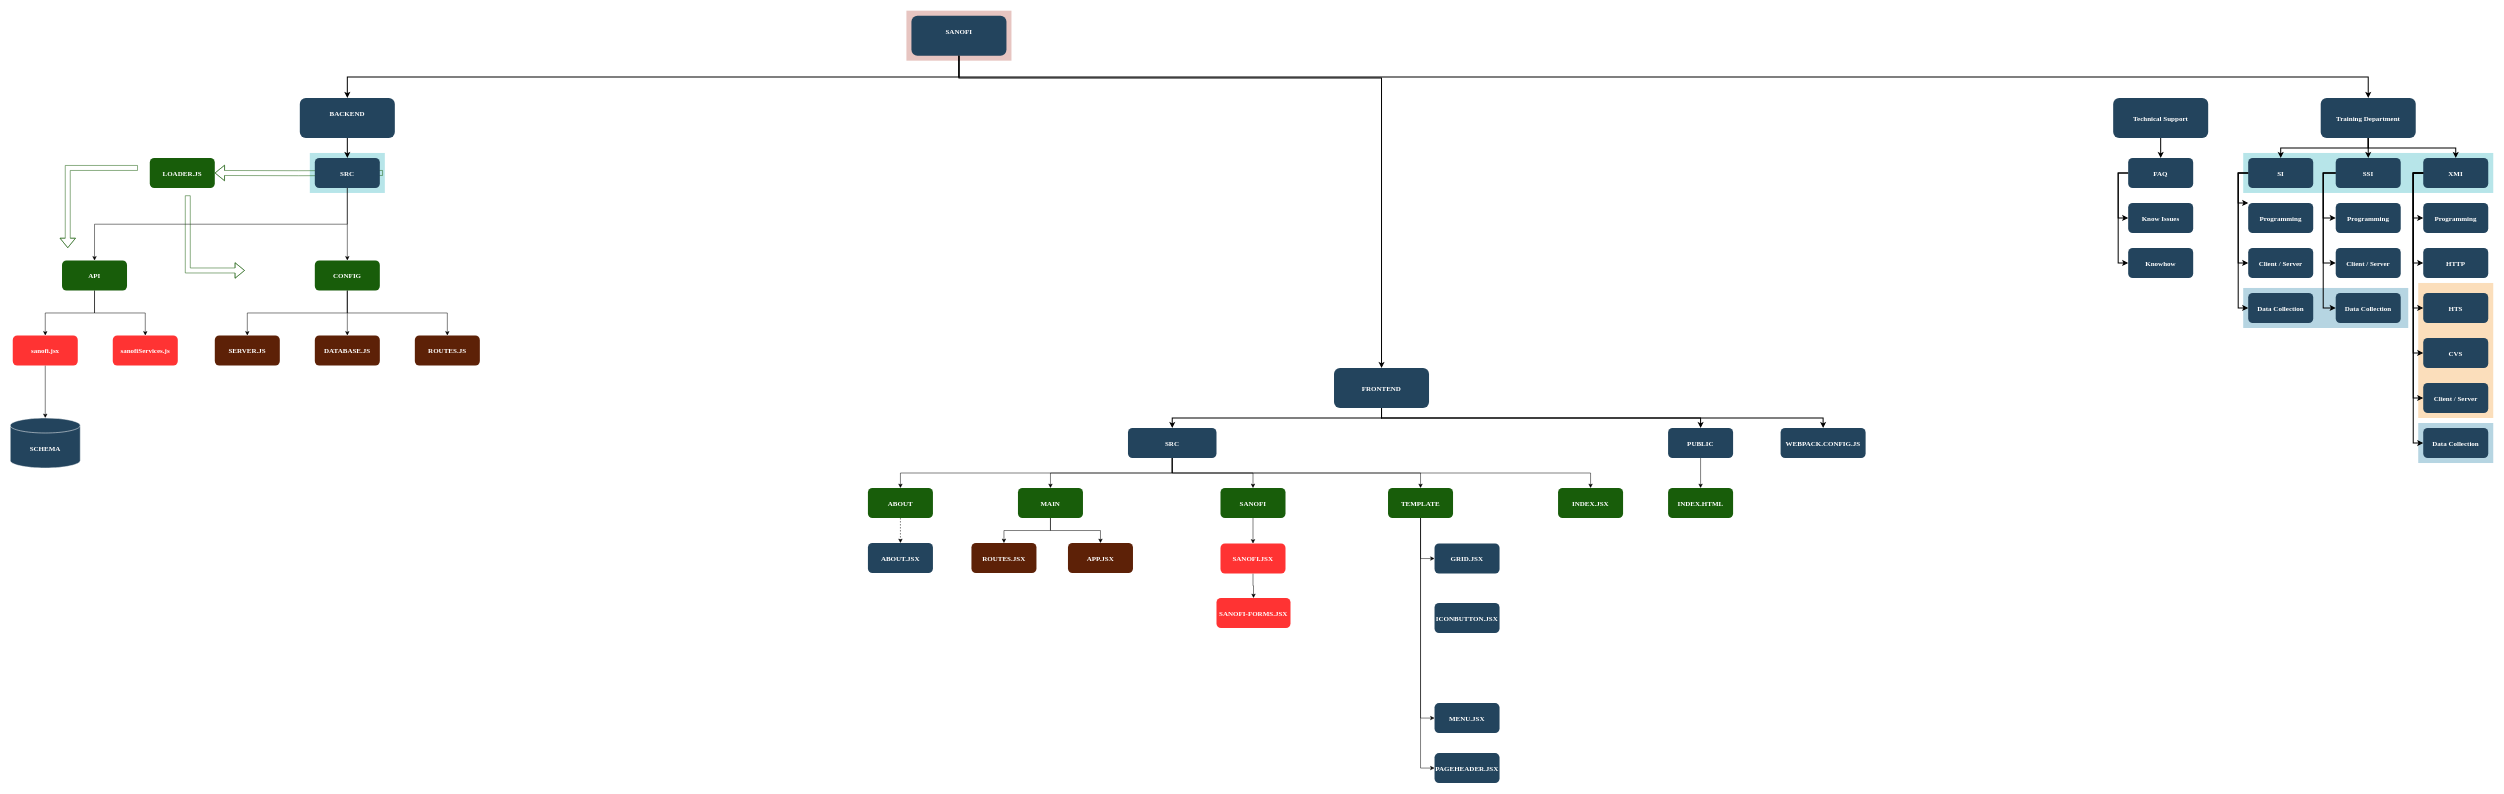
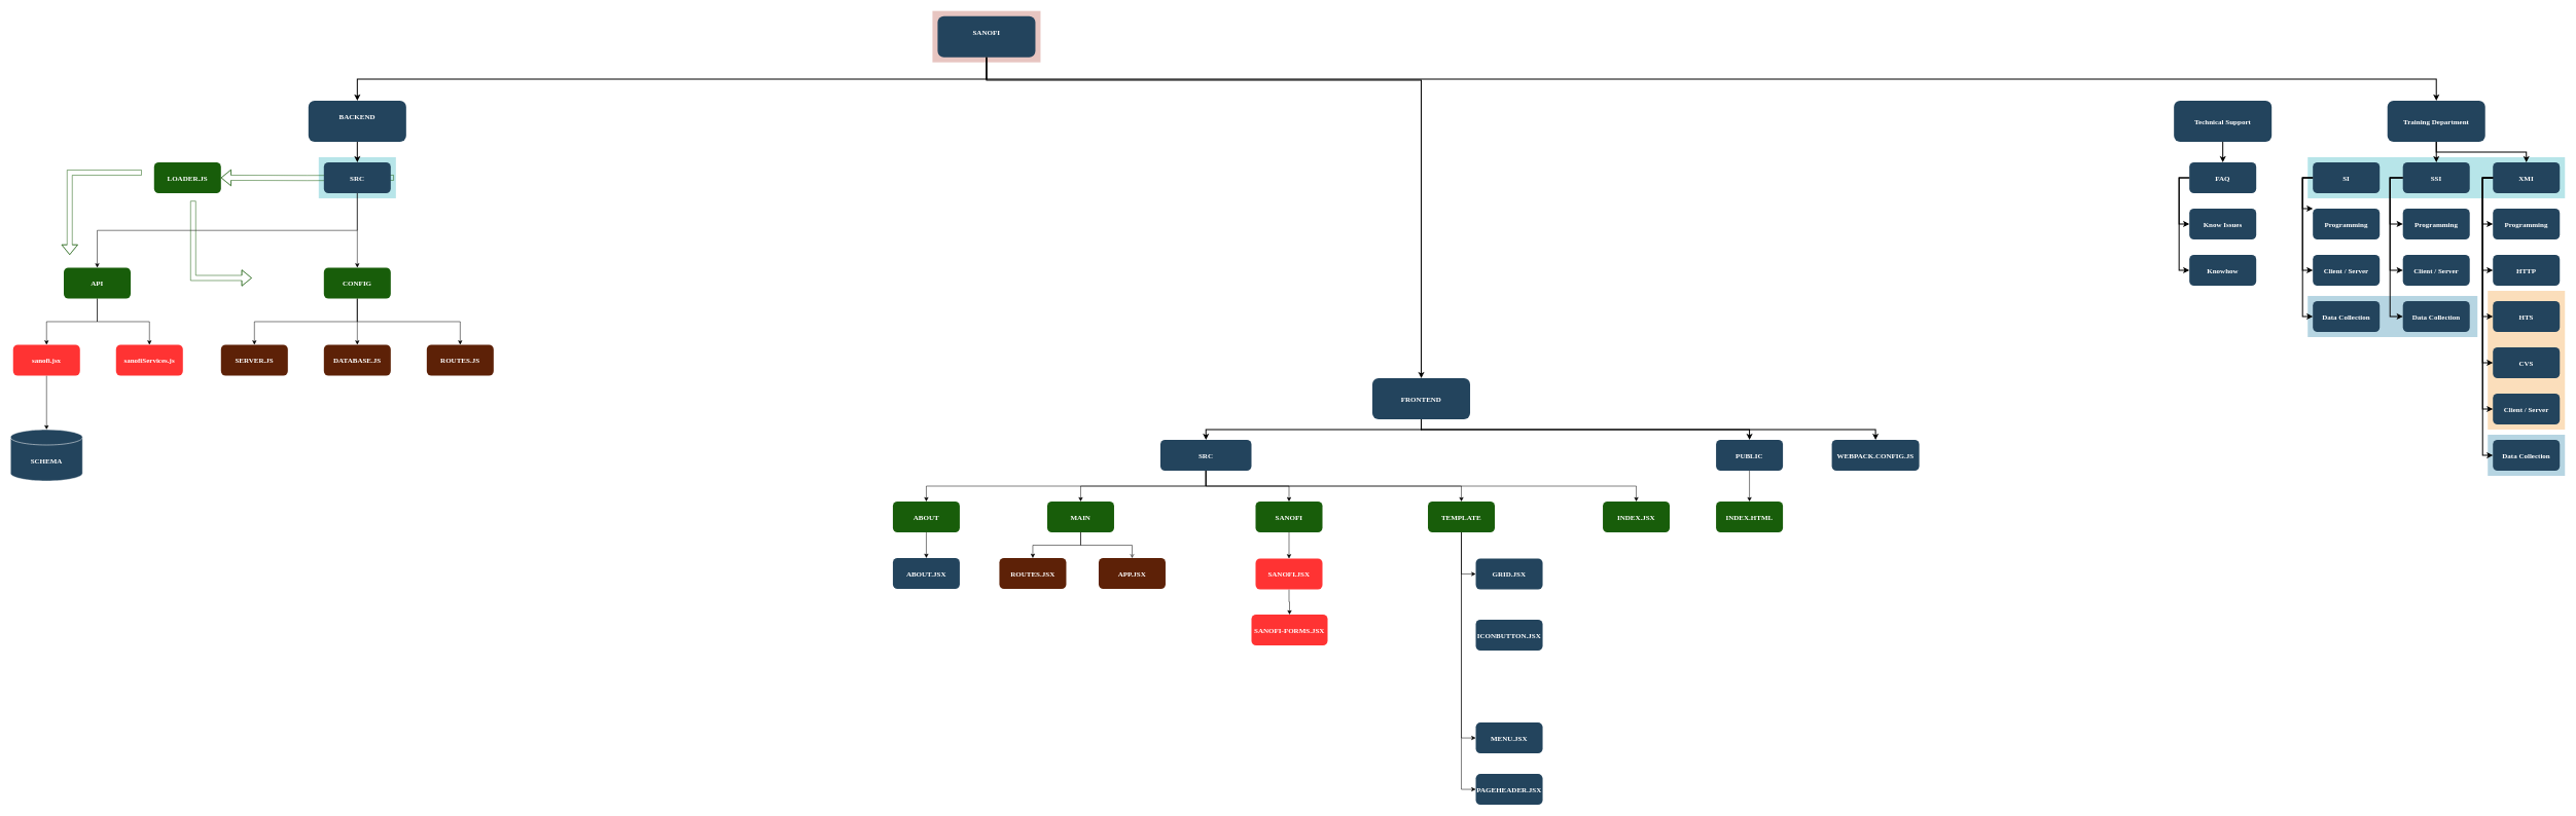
- <mxCell id="71" value="" style="edgeStyle=elbowEdgeStyle;elbow=vertical;strokeWidth=2;rounded=0" parent="1" source="9" target="34" edge="1"><mxGeometry x="2190" y="150" width="100" height="100" as="geometry"><mxPoint x="3255" y="95" as="sourcePoint" /><mxPoint x="3355" y="-5" as="targetPoint" /></mxGeometry></mxCell>
- <mxCell id="93" style="edgeStyle=orthogonalEdgeStyle;rounded=0;orthogonalLoop=1;jettySize=auto;html=1;exitX=0.5;exitY=1;exitDx=0;exitDy=0;entryX=0.5;entryY=0;entryDx=0;entryDy=0;dashed=1;" parent="1" source="94" target="95" edge="1"><mxGeometry relative="1" as="geometry" /></mxCell>
+ <mxCell id="93" style="edgeStyle=orthogonalEdgeStyle;rounded=0;orthogonalLoop=1;jettySize=auto;html=1;exitX=0.5;exitY=1;exitDx=0;exitDy=0;entryX=0.5;entryY=0;entryDx=0;entryDy=0;" parent="1" source="94" target="95" edge="1"><mxGeometry relative="1" as="geometry" /></mxCell>
- <mxCell id="28" style="edgeStyle=orthogonalEdgeStyle;rounded=0;orthogonalLoop=1;jettySize=auto;html=1;exitX=0.5;exitY=1;exitDx=0;exitDy=0;entryX=0.5;entryY=0;entryDx=0;entryDy=0;" parent="1" source="30" target="87" edge="1"><mxGeometry relative="1" as="geometry" /></mxCell>
+ <mxCell id="28" style="edgeStyle=orthogonalEdgeStyle;rounded=0;orthogonalLoop=1;jettySize=auto;html=1;exitX=0.5;exitY=1;exitDx=0;exitDy=0;entryX=0.5;entryY=0;entryDx=0;entryDy=0;endArrow=open;" parent="1" source="30" target="87" edge="1"><mxGeometry relative="1" as="geometry" /></mxCell>
